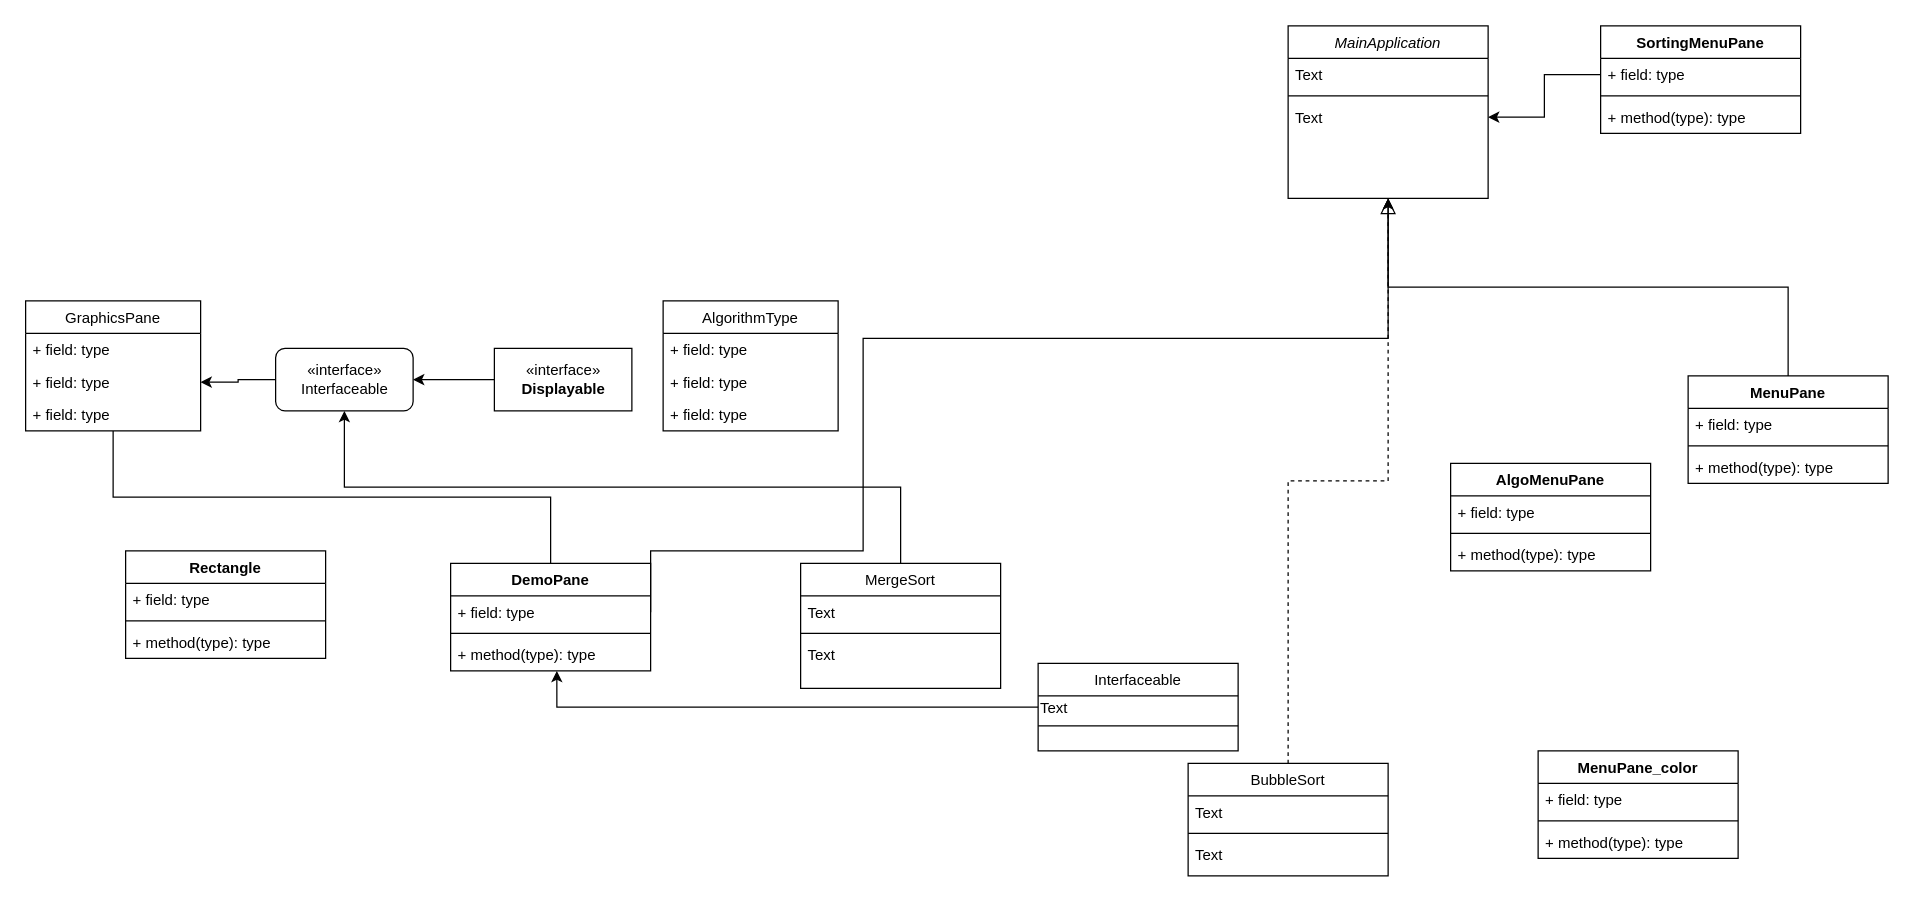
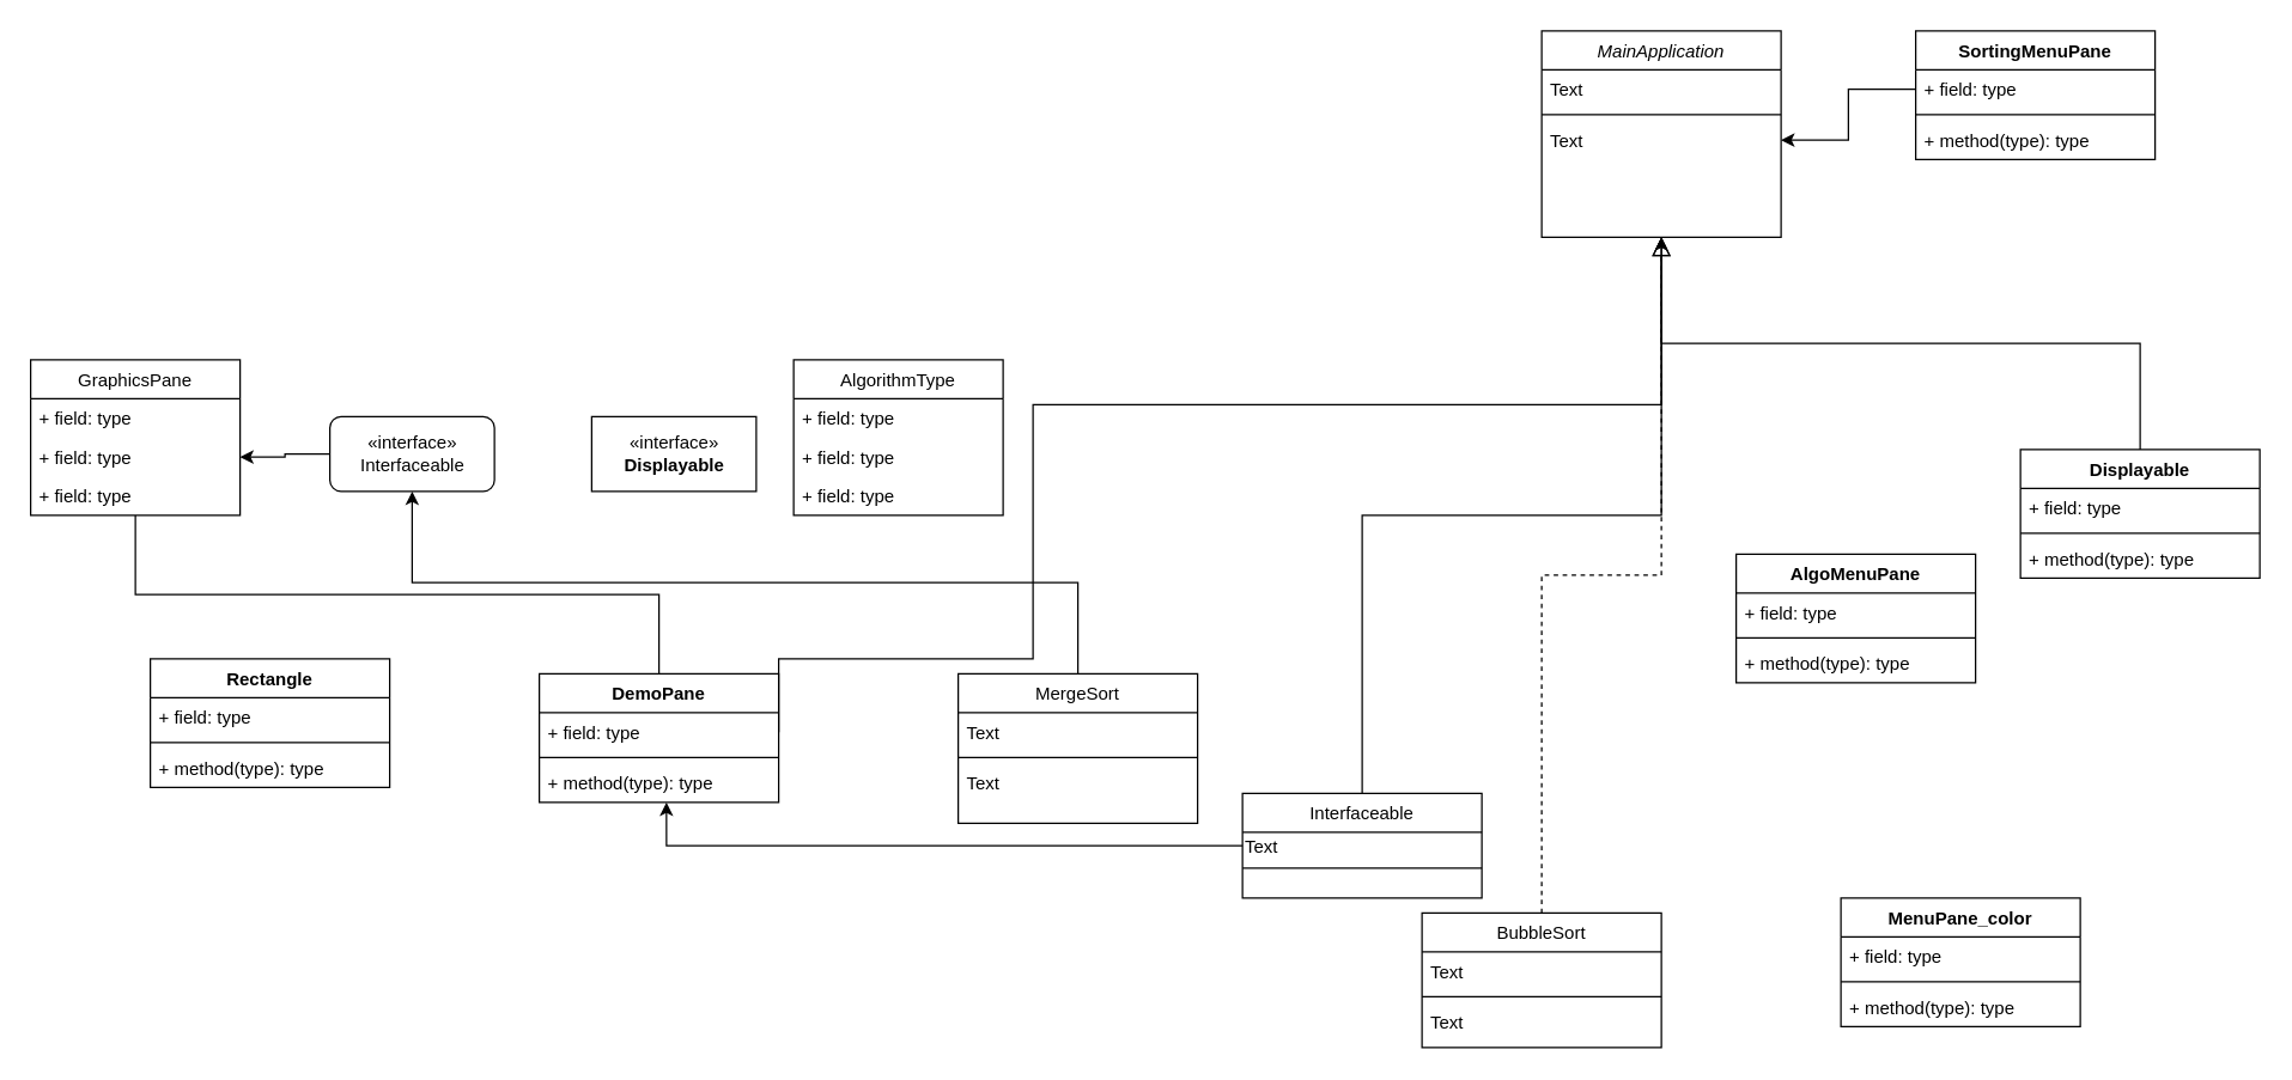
- <mxCell id="53" style="edgeStyle=orthogonalEdgeStyle;rounded=0;orthogonalLoop=1;jettySize=auto;html=1;exitX=0;exitY=0.5;exitDx=0;exitDy=0;" edge="1" parent="1" source="54" target="52"><mxGeometry relative="1" as="geometry" /></mxCell>
- <mxCell id="42" value="MenuPane" style="swimlane;fontStyle=1;align=center;verticalAlign=top;childLayout=stackLayout;horizontal=1;startSize=26;horizontalStack=0;resizeParent=1;resizeParentMax=0;resizeLast=0;collapsible=1;marginBottom=0;" vertex="1" parent="1"><mxGeometry x="1350" y="300" width="160" height="86" as="geometry" /></mxCell>
+ <mxCell id="42" value="Displayable" style="swimlane;fontStyle=1;align=center;verticalAlign=top;childLayout=stackLayout;horizontal=1;startSize=26;horizontalStack=0;resizeParent=1;resizeParentMax=0;resizeLast=0;collapsible=1;marginBottom=0;" vertex="1" parent="1"><mxGeometry x="1350" y="300" width="160" height="86" as="geometry" /></mxCell>
+ <mxCell id="15" value="" style="endArrow=block;endSize=10;endFill=0;shadow=0;strokeWidth=1;rounded=0;edgeStyle=elbowEdgeStyle;elbow=vertical;" parent="1" source="12" target="2" edge="1"><mxGeometry width="160" relative="1" as="geometry"><mxPoint x="1410" y="623" as="sourcePoint" /><mxPoint x="1510" y="521" as="targetPoint" /></mxGeometry></mxCell>
